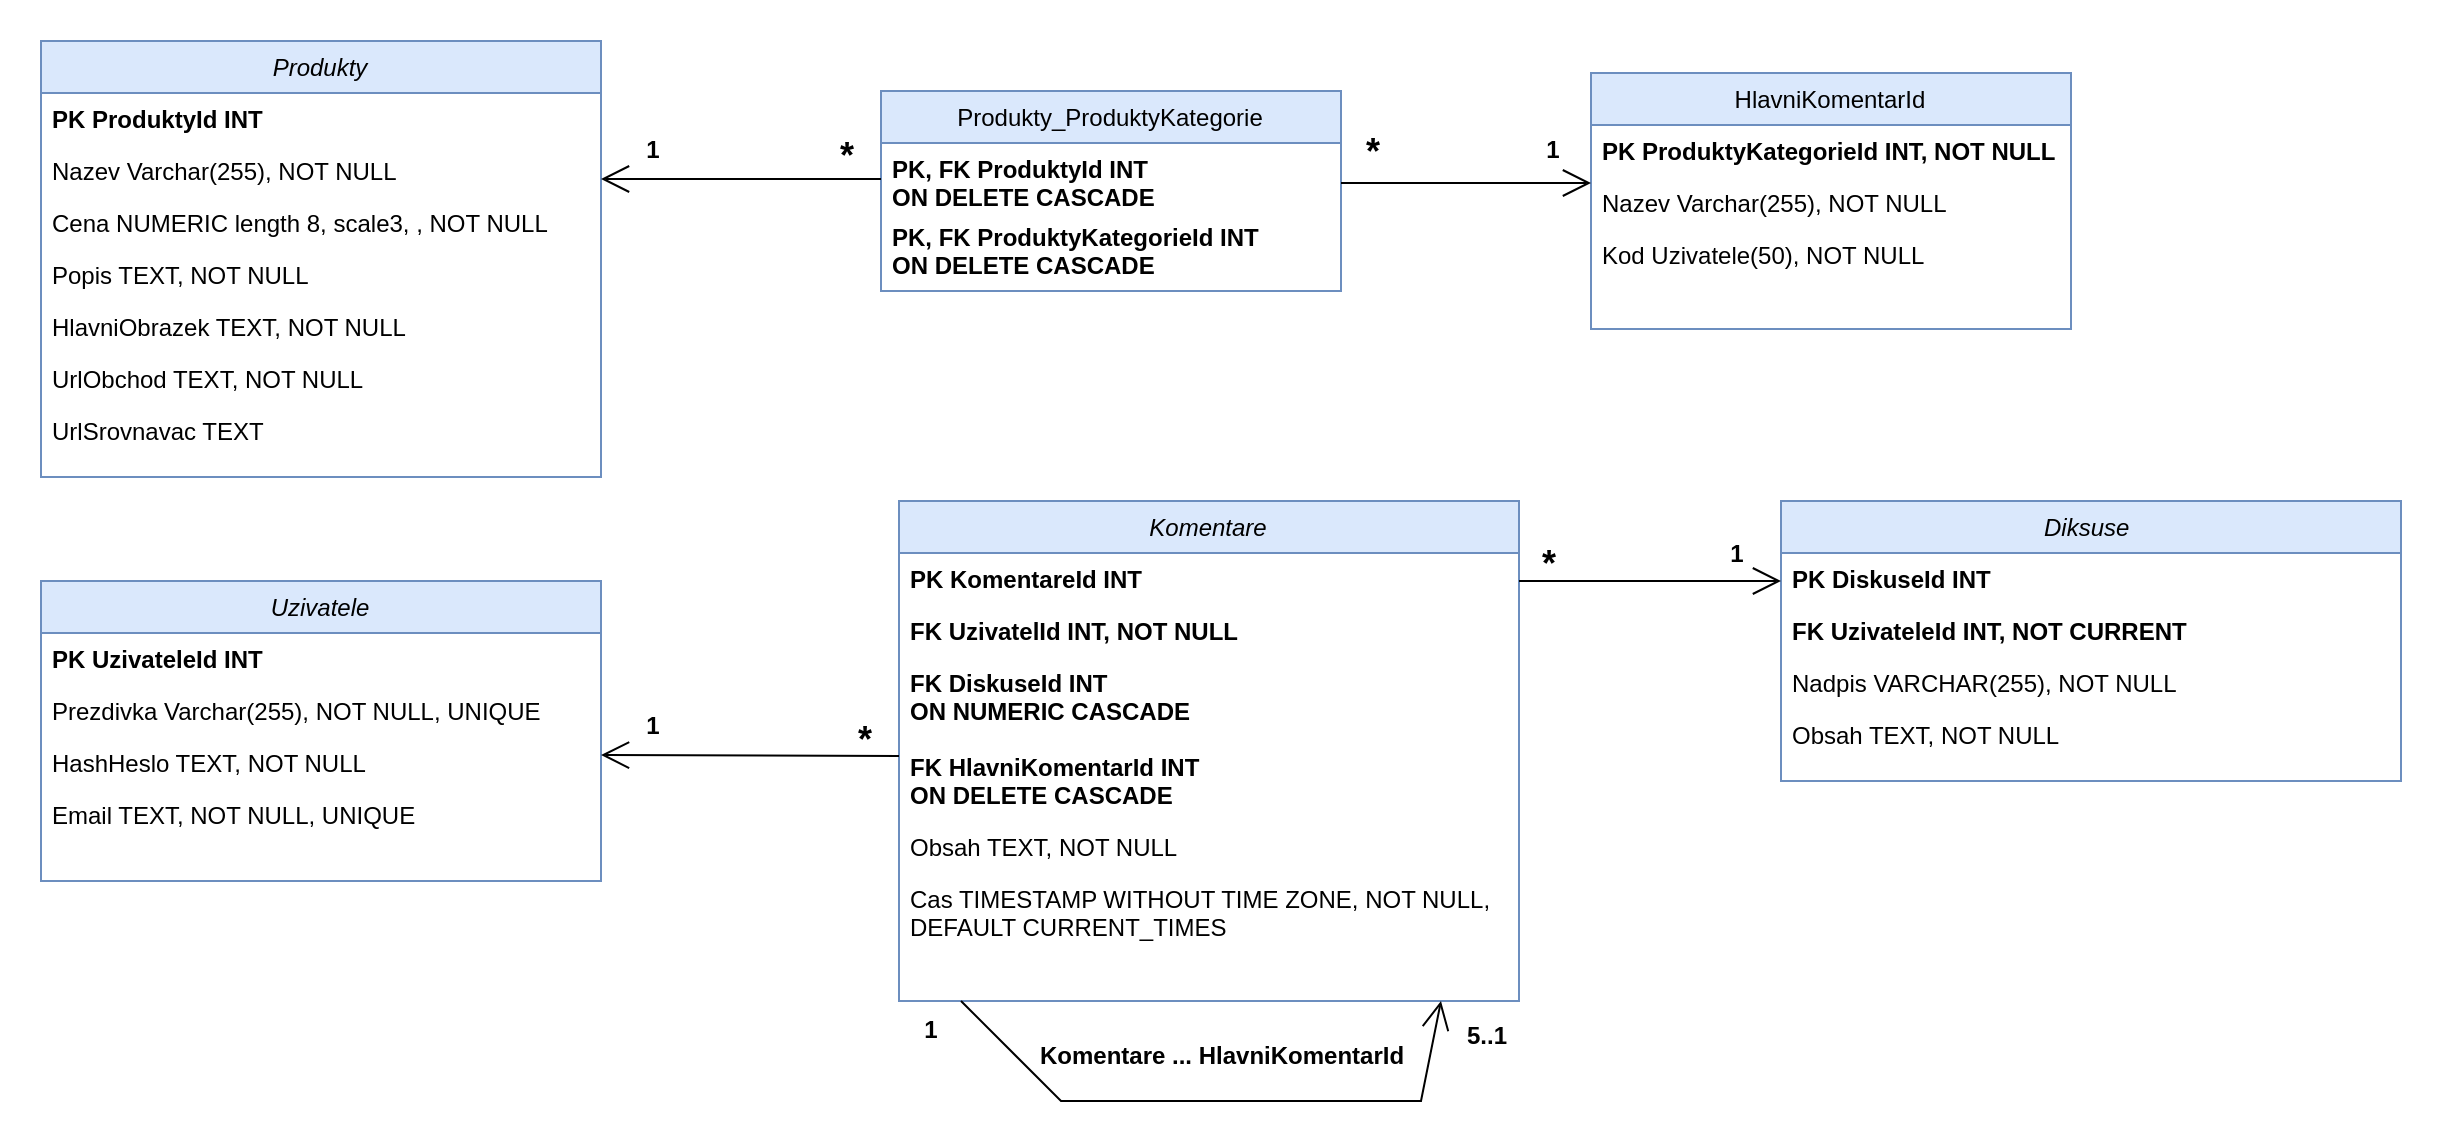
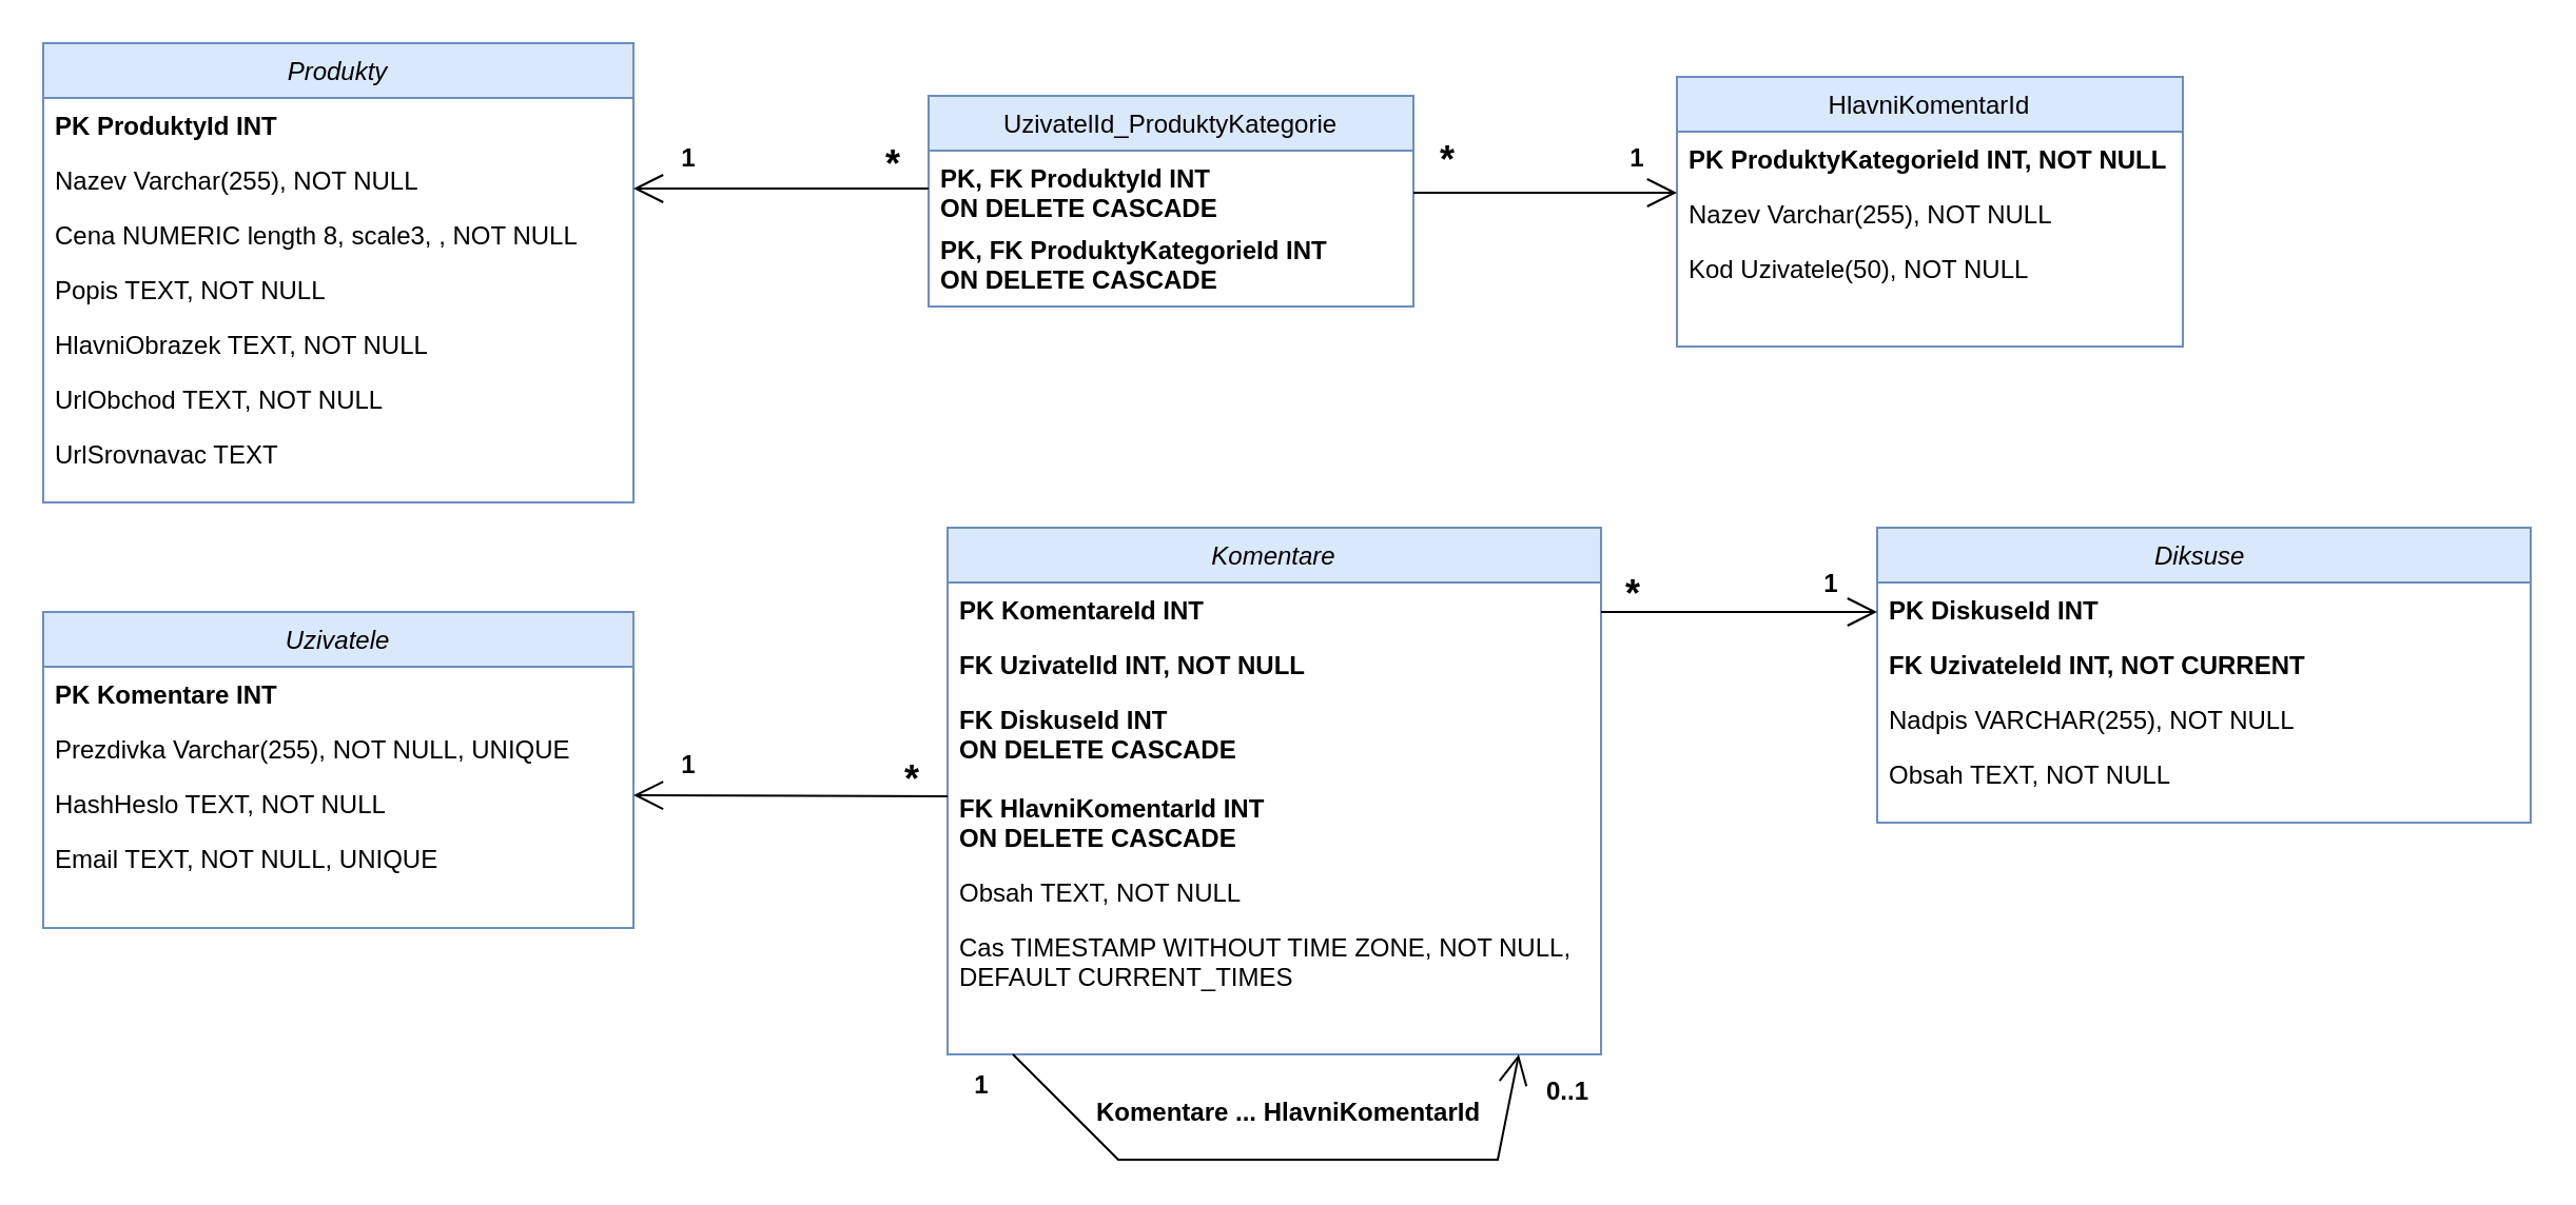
- <mxCell id="14" value="Produkty_ProduktyKategorie" style="swimlane;fontStyle=0;align=center;verticalAlign=top;childLayout=stackLayout;horizontal=1;startSize=26;horizontalStack=0;resizeParent=1;resizeLast=0;collapsible=1;marginBottom=0;rounded=0;shadow=0;strokeWidth=1;fillColor=#dae8fc;strokeColor=#6c8ebf;" parent="1" vertex="1"><mxGeometry x="440" y="45" width="230" height="100" as="geometry"><mxRectangle x="460" y="30" width="160" height="26" as="alternateBounds" /></mxGeometry></mxCell>
+ <mxCell id="14" value="UzivatelId_ProduktyKategorie" style="swimlane;fontStyle=0;align=center;verticalAlign=top;childLayout=stackLayout;horizontal=1;startSize=26;horizontalStack=0;resizeParent=1;resizeLast=0;collapsible=1;marginBottom=0;rounded=0;shadow=0;strokeWidth=1;fillColor=#dae8fc;strokeColor=#6c8ebf;" parent="1" vertex="1"><mxGeometry x="440" y="45" width="230" height="100" as="geometry"><mxRectangle x="460" y="30" width="160" height="26" as="alternateBounds" /></mxGeometry></mxCell>
- <mxCell id="22" value="PK UzivateleId INT" style="text;align=left;verticalAlign=top;spacingLeft=4;spacingRight=4;overflow=hidden;rotatable=0;points=[[0,0.5],[1,0.5]];portConstraint=eastwest;labelBackgroundColor=none;textShadow=0;labelBorderColor=none;fontStyle=1" parent="21" vertex="1"><mxGeometry y="26" width="280" height="26" as="geometry" /></mxCell>
+ <mxCell id="22" value="PK Komentare INT" style="text;align=left;verticalAlign=top;spacingLeft=4;spacingRight=4;overflow=hidden;rotatable=0;points=[[0,0.5],[1,0.5]];portConstraint=eastwest;labelBackgroundColor=none;textShadow=0;labelBorderColor=none;fontStyle=1" parent="21" vertex="1"><mxGeometry y="26" width="280" height="26" as="geometry" /></mxCell>
- <mxCell id="29" value="FK DiskuseId INT&#10;ON NUMERIC CASCADE" style="text;align=left;verticalAlign=top;spacingLeft=4;spacingRight=4;overflow=hidden;rotatable=0;points=[[0,0.5],[1,0.5]];portConstraint=eastwest;rounded=0;shadow=0;html=0;fontStyle=1" parent="26" vertex="1"><mxGeometry y="78" width="310" height="42" as="geometry" /></mxCell>
+ <mxCell id="29" value="FK DiskuseId INT&#10;ON DELETE CASCADE" style="text;align=left;verticalAlign=top;spacingLeft=4;spacingRight=4;overflow=hidden;rotatable=0;points=[[0,0.5],[1,0.5]];portConstraint=eastwest;rounded=0;shadow=0;html=0;fontStyle=1" parent="26" vertex="1"><mxGeometry y="78" width="310" height="42" as="geometry" /></mxCell>
- <mxCell id="40" value="&lt;b&gt;5..1&lt;/b&gt;" style="text;strokeColor=none;align=center;fillColor=none;html=1;verticalAlign=middle;whiteSpace=wrap;rounded=0;" parent="1" vertex="1"><mxGeometry x="727" y="503" width="33" height="30" as="geometry" /></mxCell>
+ <mxCell id="40" value="&lt;b&gt;0..1&lt;/b&gt;" style="text;strokeColor=none;align=center;fillColor=none;html=1;verticalAlign=middle;whiteSpace=wrap;rounded=0;" parent="1" vertex="1"><mxGeometry x="727" y="503" width="33" height="30" as="geometry" /></mxCell>
